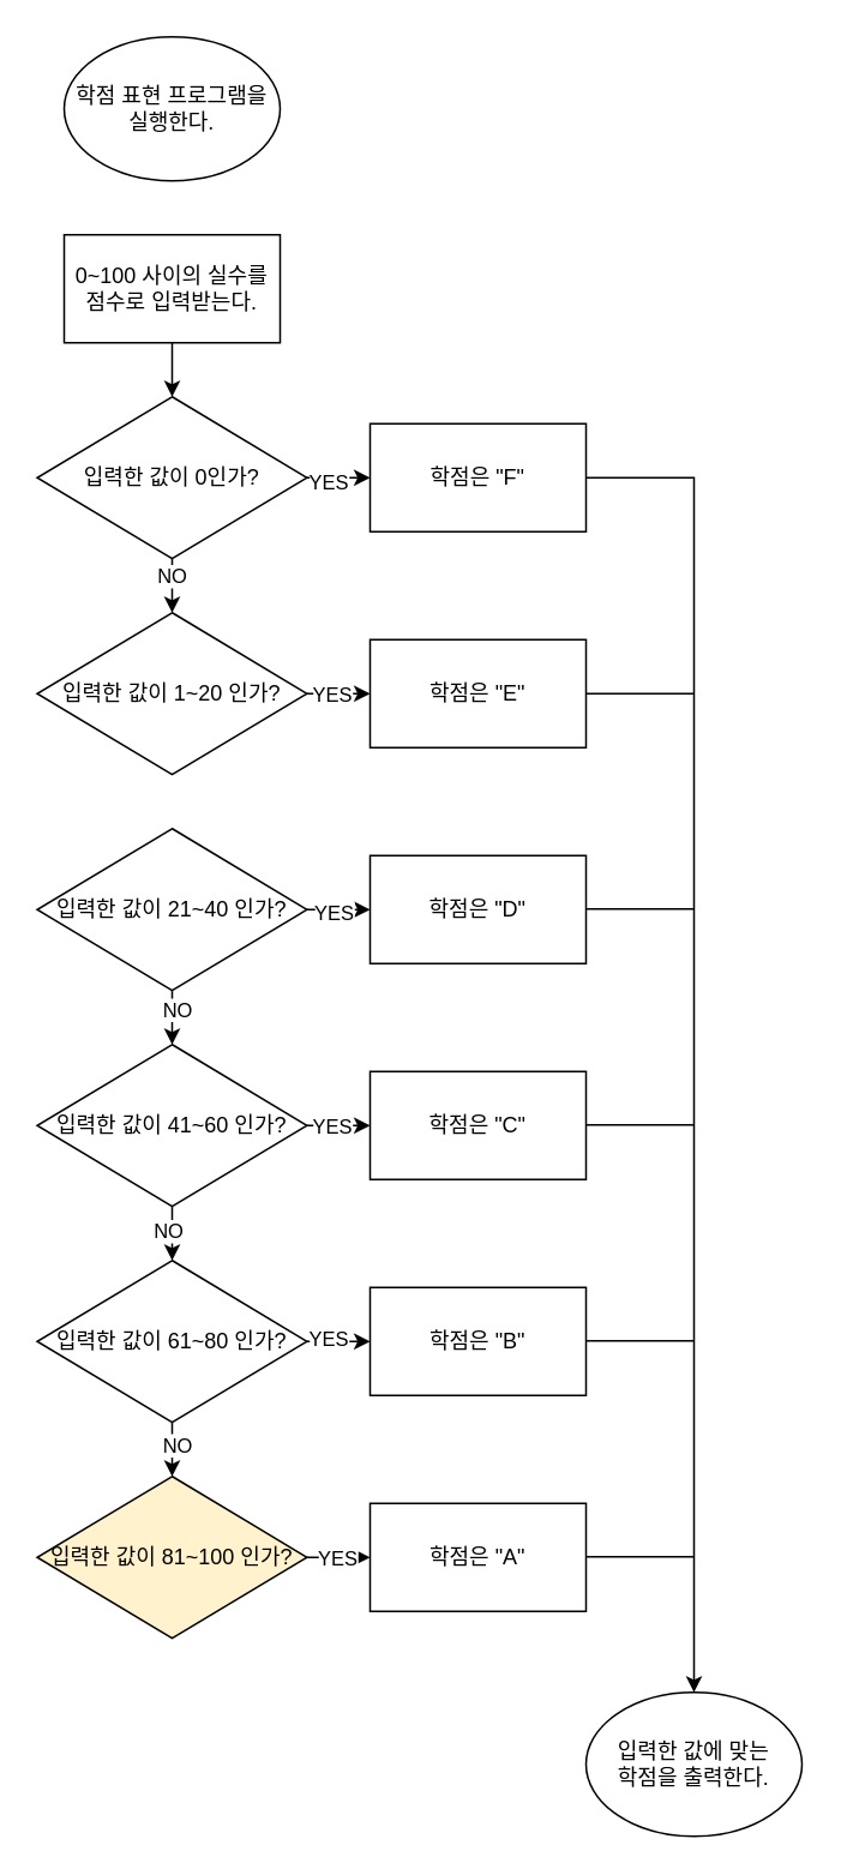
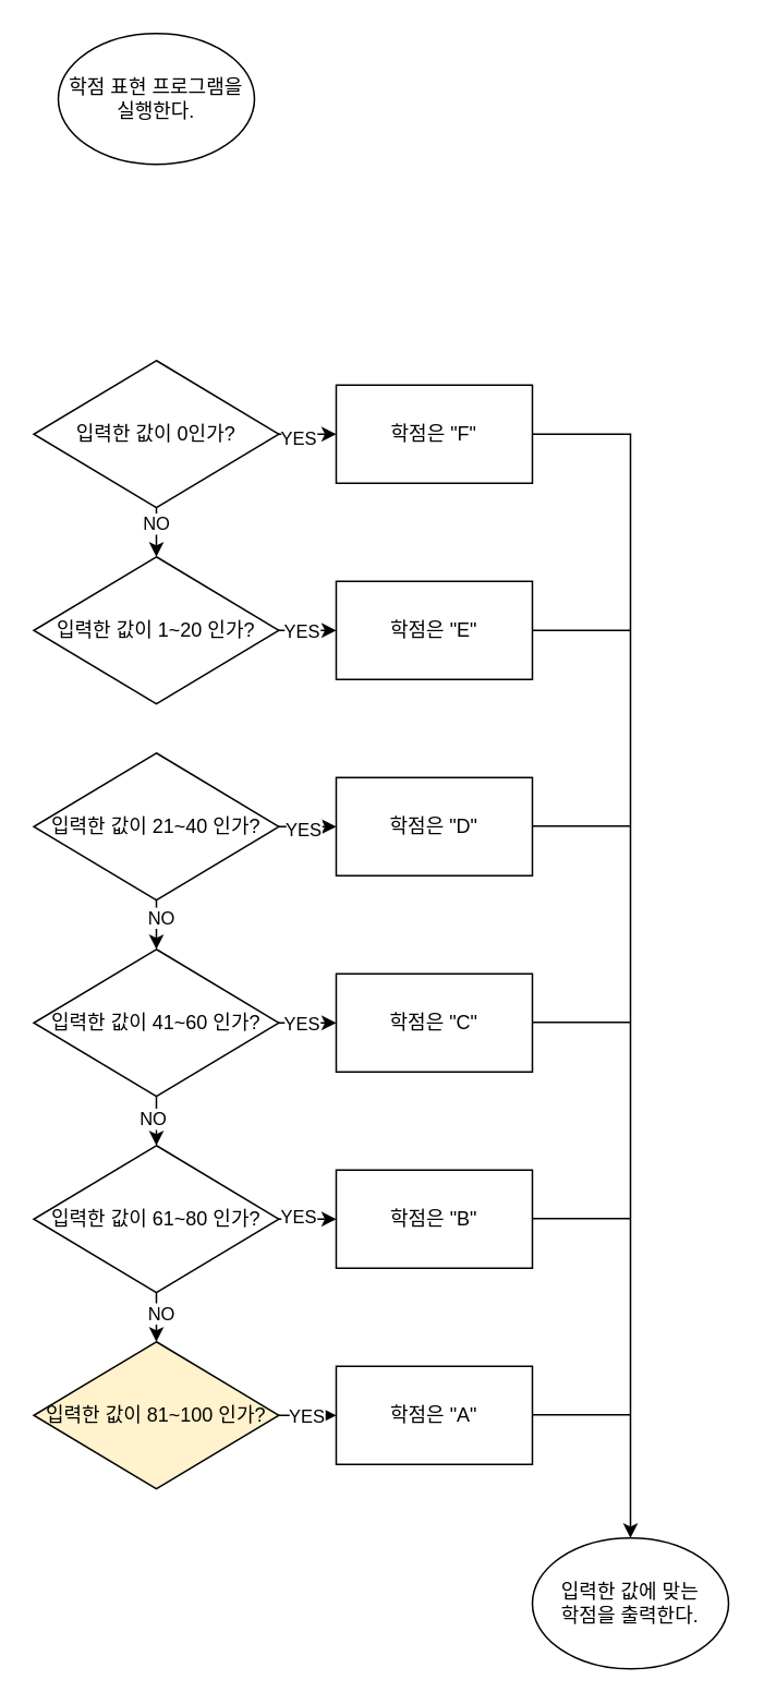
- <mxCell id="4" value="0~100 사이의 실수를&lt;div&gt;점수로 입력받는다.&lt;/div&gt;" style="rounded=0;whiteSpace=wrap;html=1;" vertex="1" parent="1"><mxGeometry x="35" y="130" width="120" height="60" as="geometry" /></mxCell>
- <mxCell id="3" style="edgeStyle=orthogonalEdgeStyle;rounded=0;orthogonalLoop=1;jettySize=auto;html=1;exitX=0.5;exitY=1;exitDx=0;exitDy=0;entryX=0.5;entryY=0;entryDx=0;entryDy=0;" edge="1" parent="1" source="4" target="9"><mxGeometry relative="1" as="geometry" /></mxCell>
